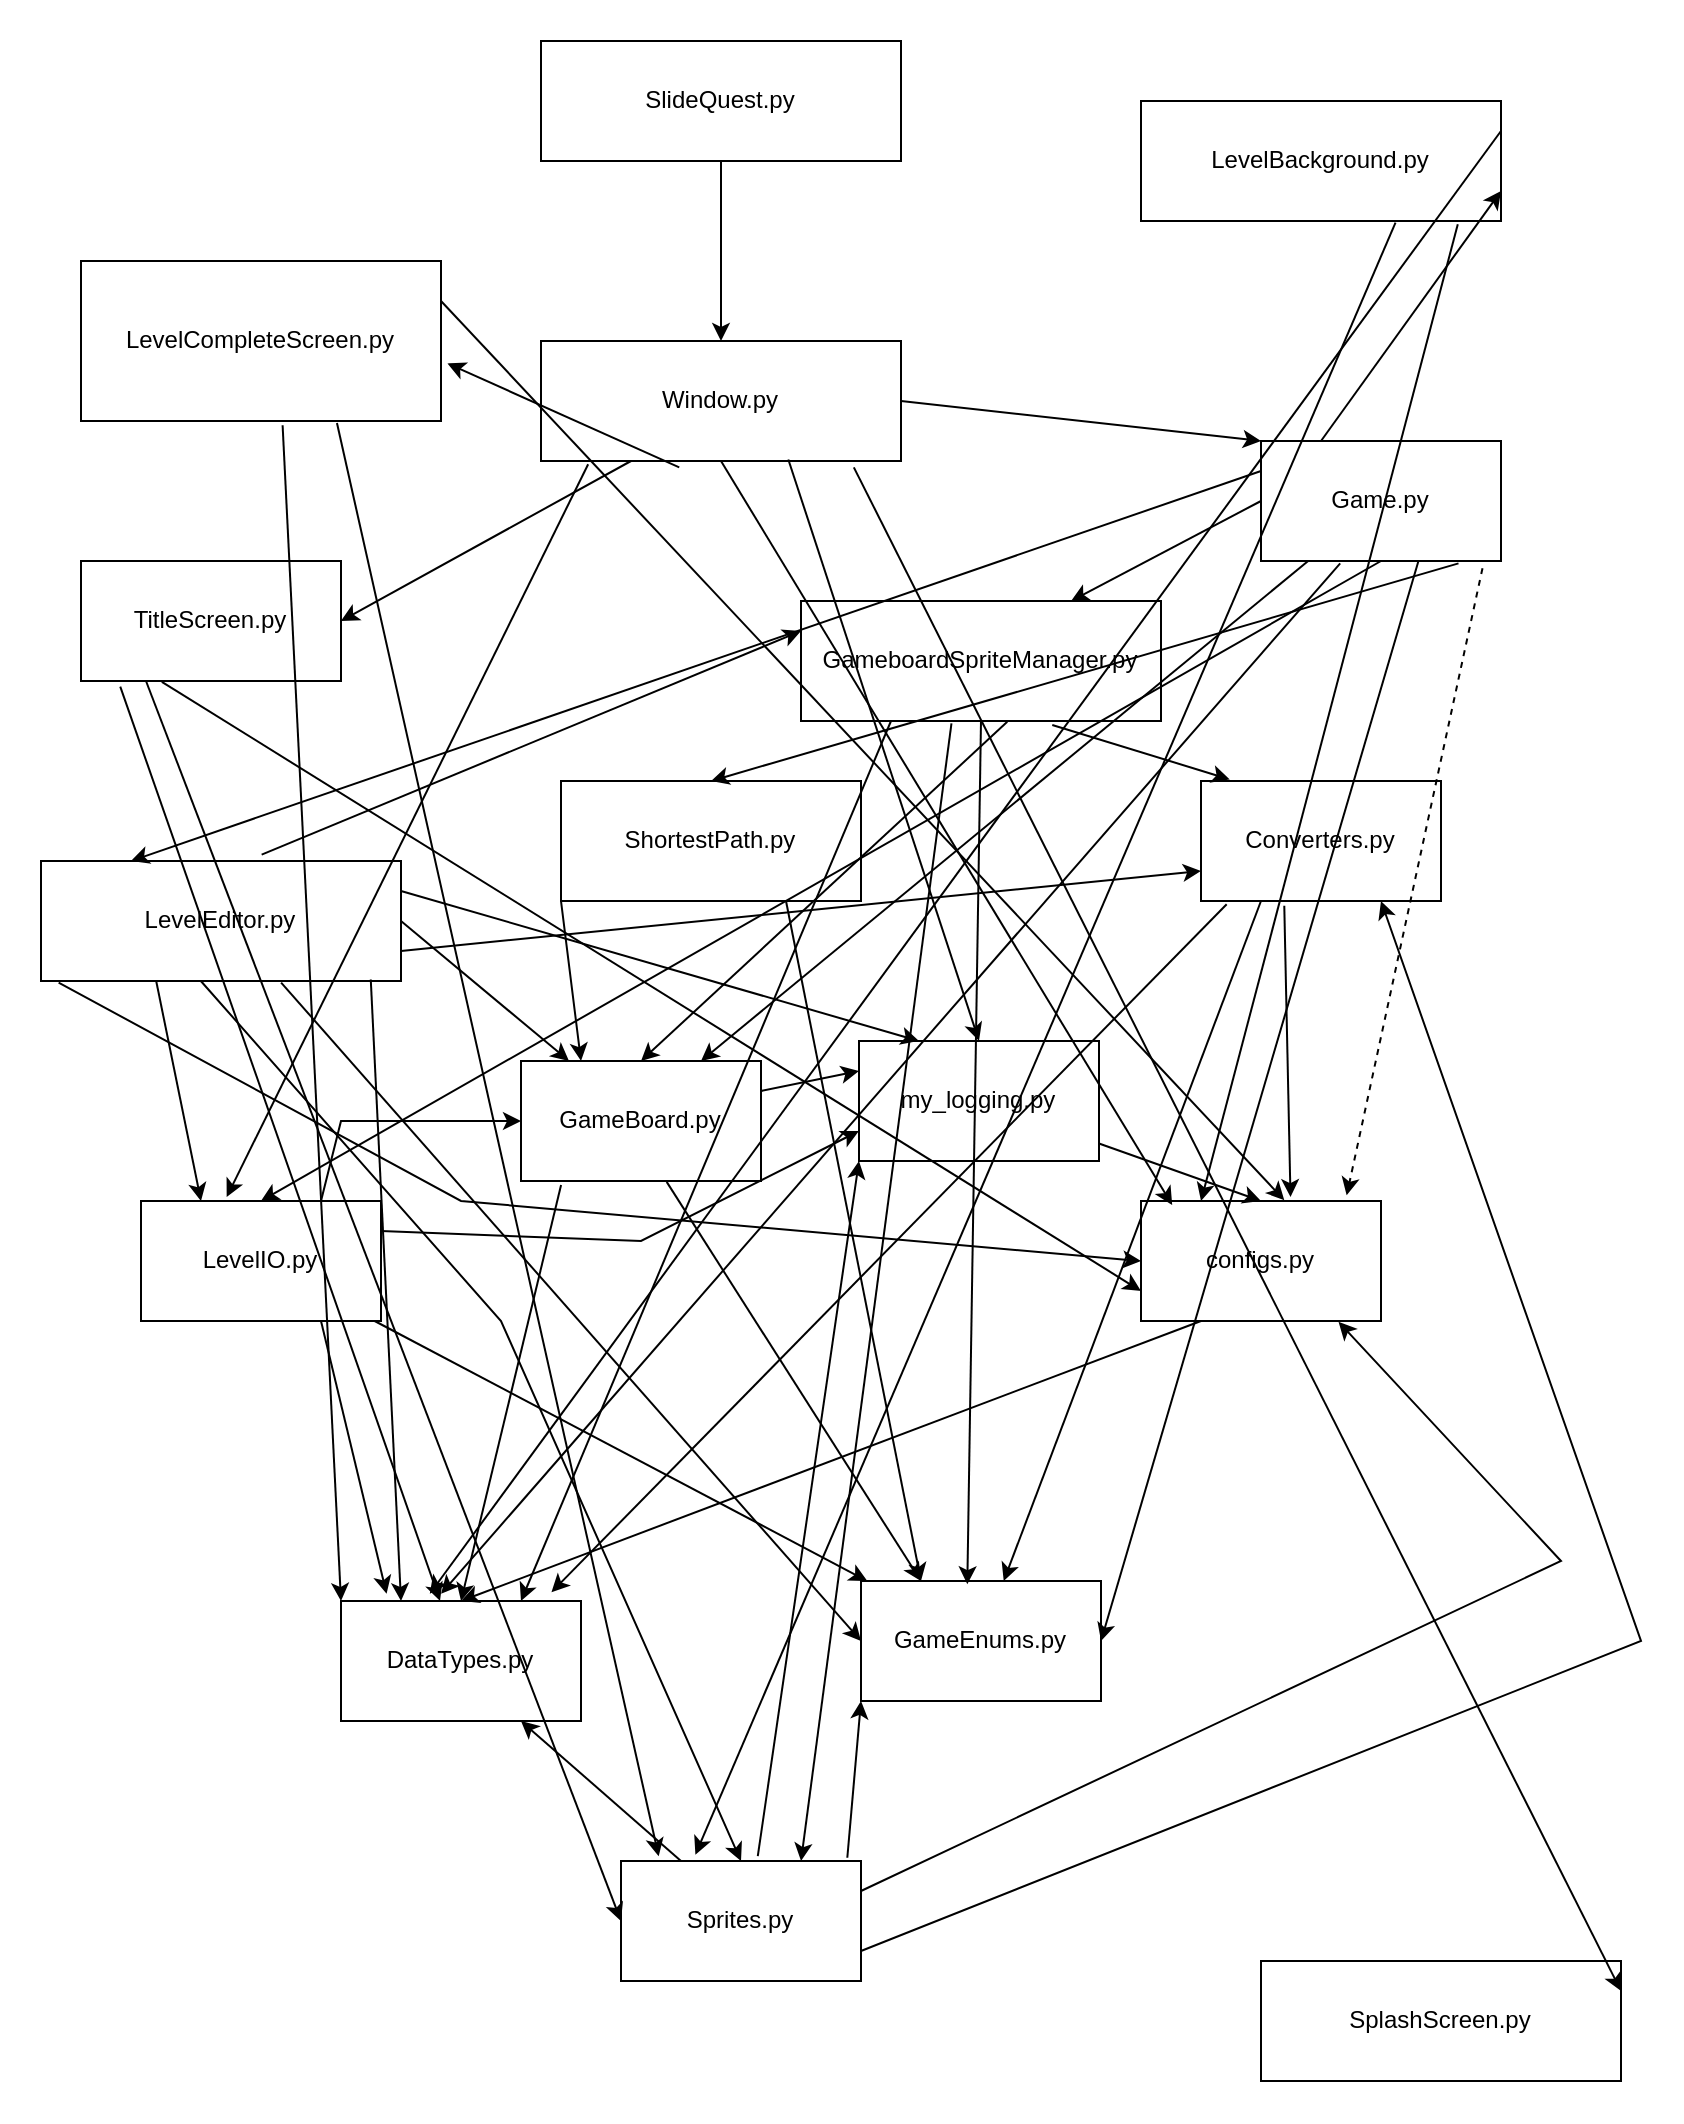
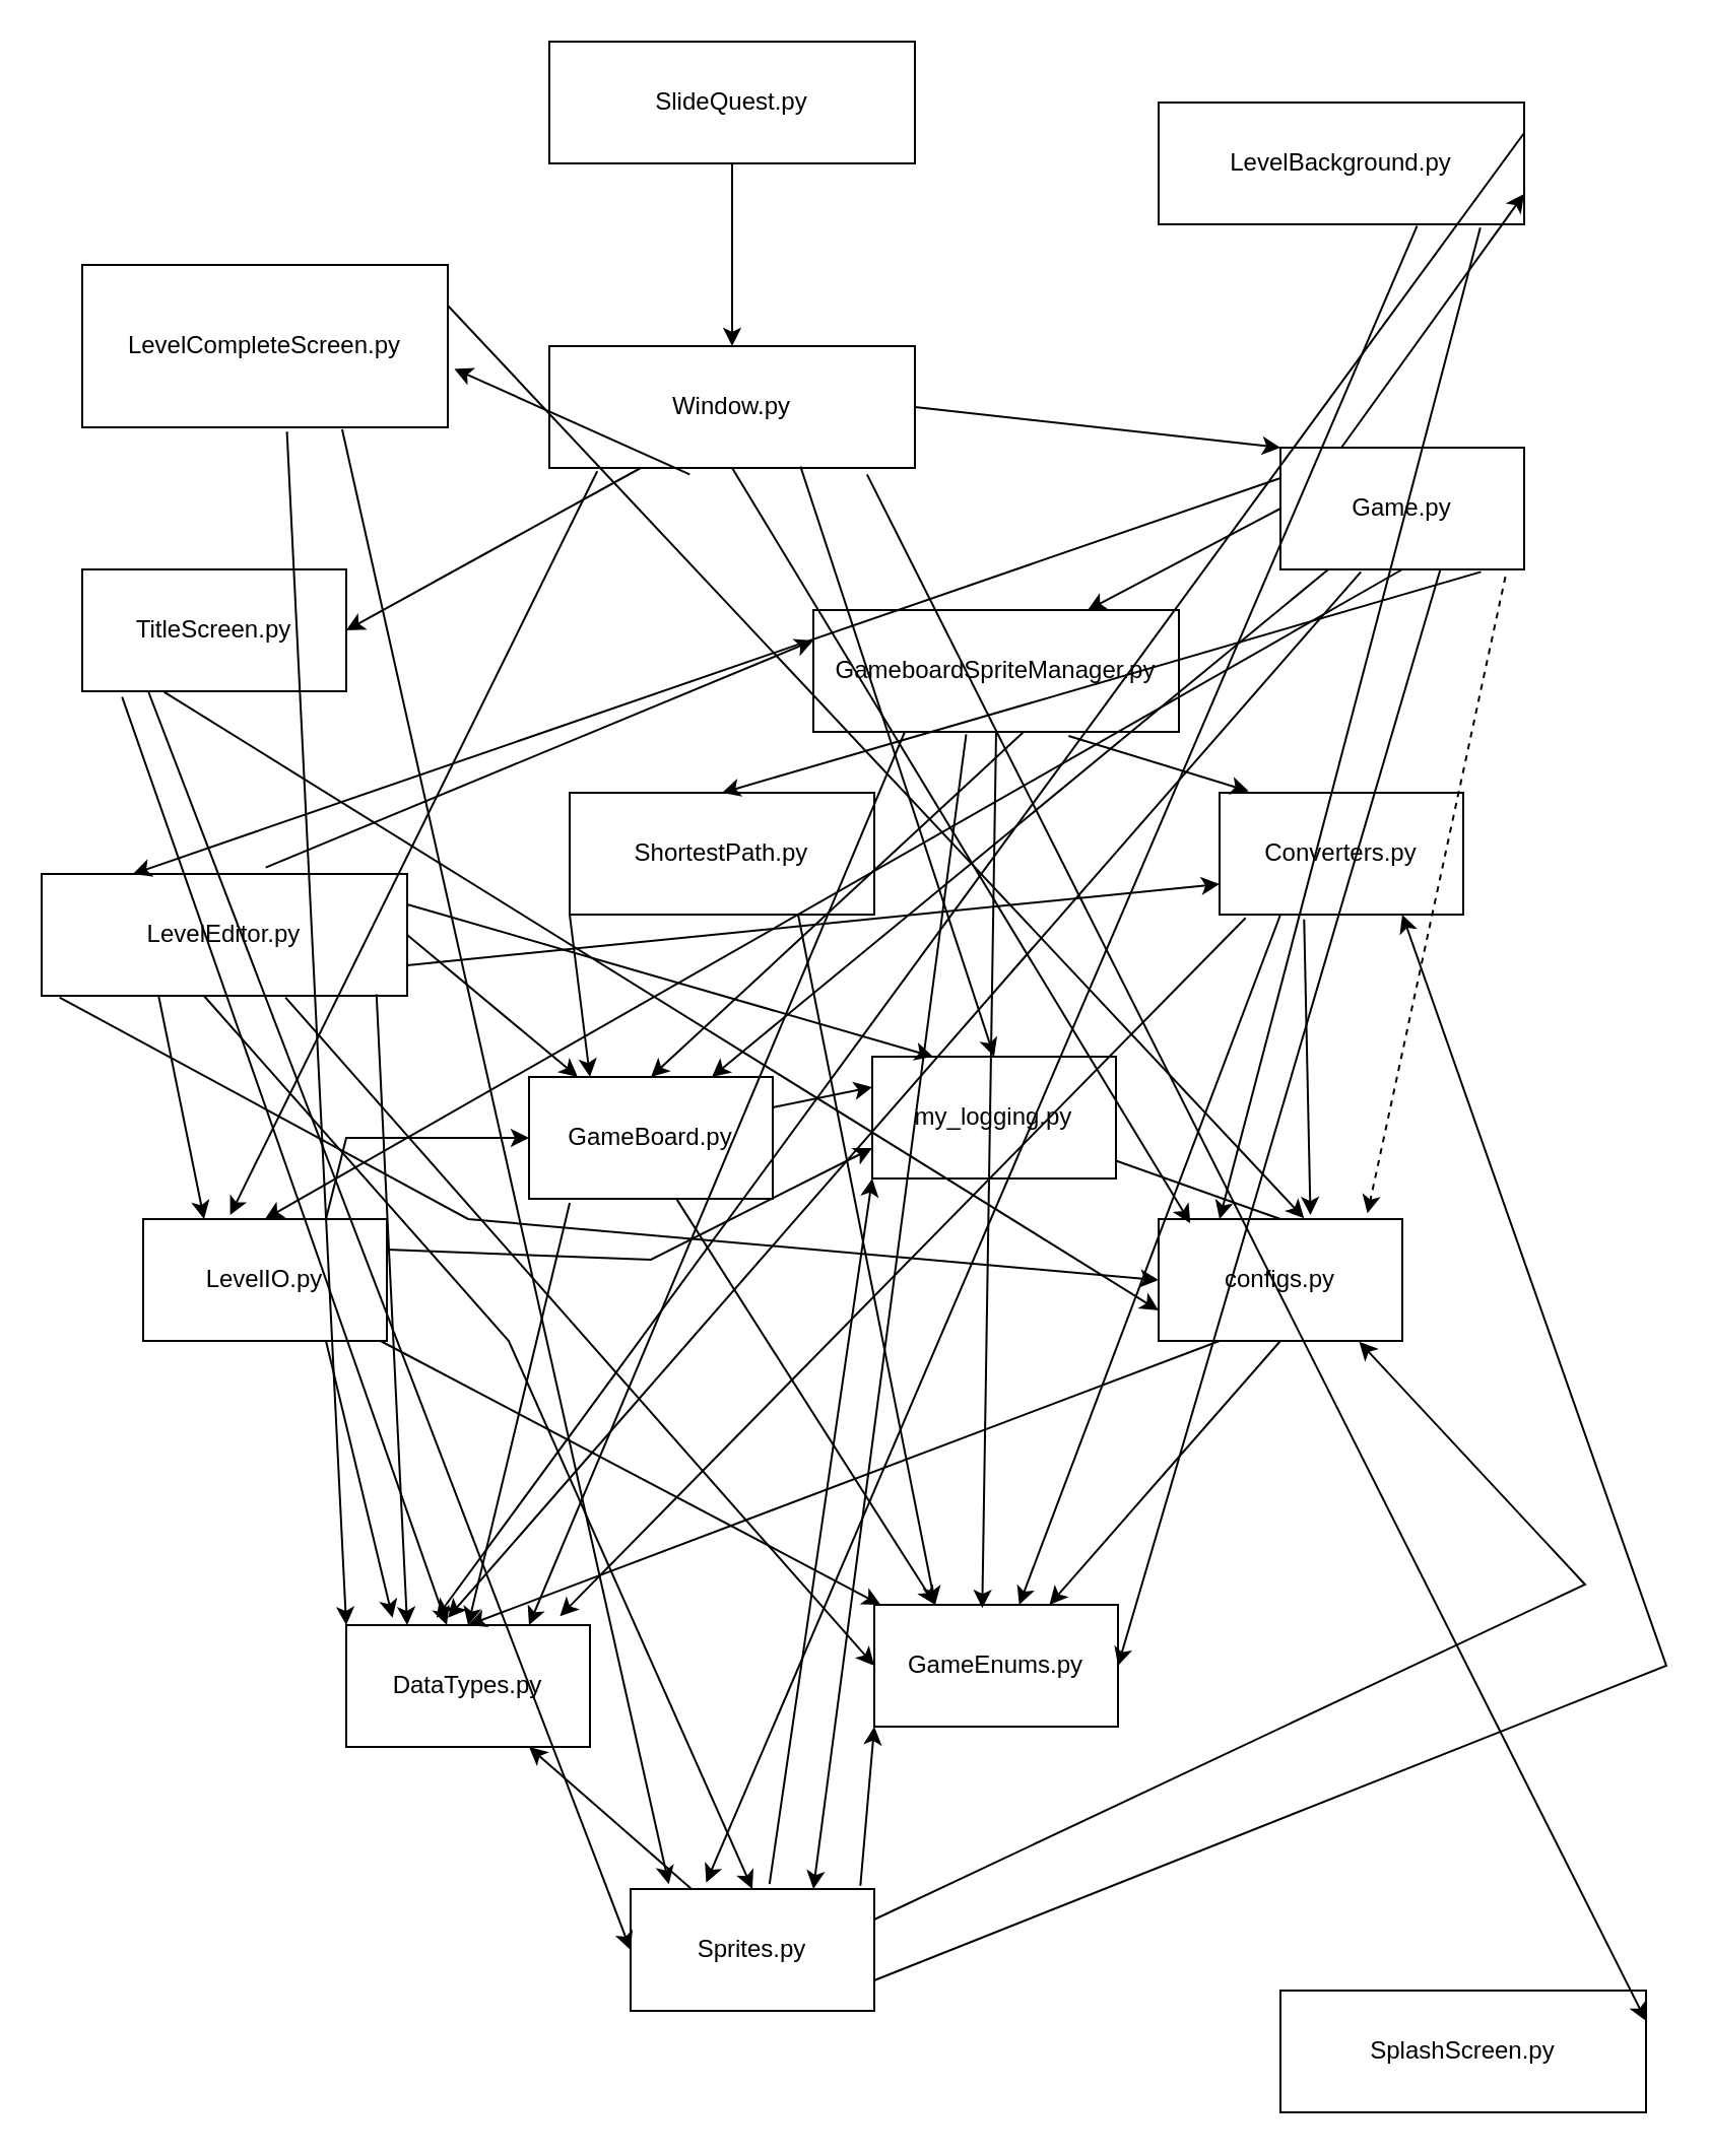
- <mxCell id="9" value="" style="endArrow=classic;html=1;rounded=0;entryX=0.5;entryY=0;entryDx=0;entryDy=0;" edge="1" parent="1" source="3" target="6"><mxGeometry width="50" height="50" relative="1" as="geometry"><mxPoint x="360" y="580" as="sourcePoint" /><mxPoint x="433" y="660" as="targetPoint" /></mxGeometry></mxCell>
+ <mxCell id="9" value="" style="endArrow=none;html=1;rounded=0;entryX=0.5;entryY=0;entryDx=0;entryDy=0;" edge="1" parent="1" source="3" target="6"><mxGeometry width="50" height="50" relative="1" as="geometry"><mxPoint x="360" y="580" as="sourcePoint" /><mxPoint x="433" y="660" as="targetPoint" /></mxGeometry></mxCell>
+ <mxCell id="8" value="" style="endArrow=classic;html=1;rounded=0;exitX=0.5;exitY=1;exitDx=0;exitDy=0;" edge="1" parent="1" source="6" target="4"><mxGeometry width="50" height="50" relative="1" as="geometry"><mxPoint x="310" y="700" as="sourcePoint" /><mxPoint x="260" y="780" as="targetPoint" /></mxGeometry></mxCell>
